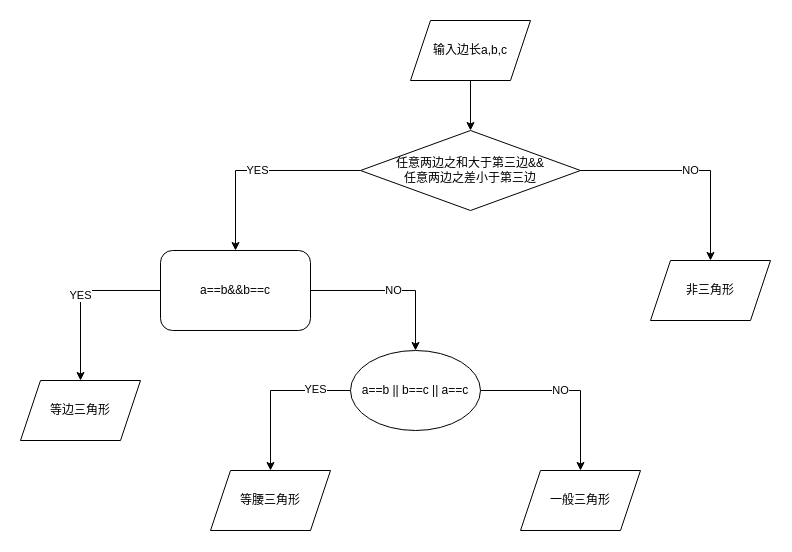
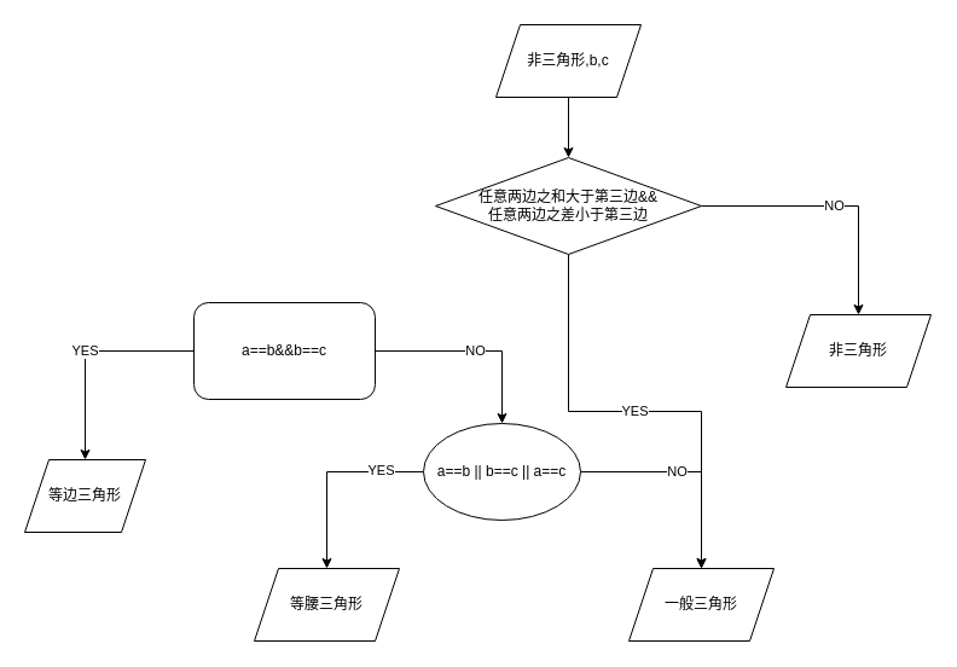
- <mxCell id="2" value="输入边长a,b,c" style="shape=parallelogram;perimeter=parallelogramPerimeter;whiteSpace=wrap;html=1;fixedSize=1;" vertex="1" parent="1"><mxGeometry x="410" y="20" width="120" height="60" as="geometry" /></mxCell>
+ <mxCell id="2" value="非三角形,b,c" style="shape=parallelogram;perimeter=parallelogramPerimeter;whiteSpace=wrap;html=1;fixedSize=1;" vertex="1" parent="1"><mxGeometry x="410" y="20" width="120" height="60" as="geometry" /></mxCell>
- <mxCell id="5" value="YES" style="edgeStyle=orthogonalEdgeStyle;rounded=0;orthogonalLoop=1;jettySize=auto;html=1;" edge="1" parent="1" source="6" target="10"><mxGeometry relative="1" as="geometry"><mxPoint x="190" y="250" as="targetPoint" /></mxGeometry></mxCell>
+ <mxCell id="5" value="YES" style="edgeStyle=orthogonalEdgeStyle;rounded=0;orthogonalLoop=1;jettySize=auto;html=1;" edge="1" parent="1" source="6" target="18"><mxGeometry relative="1" as="geometry"><mxPoint x="190" y="250" as="targetPoint" /></mxGeometry></mxCell>
- <mxCell id="11" value="等边三角形" style="shape=parallelogram;perimeter=parallelogramPerimeter;whiteSpace=wrap;html=1;fixedSize=1;" vertex="1" parent="1"><mxGeometry x="20" y="380" width="120" height="60" as="geometry" /></mxCell>
+ <mxCell id="11" value="等边三角形" style="shape=parallelogram;perimeter=parallelogramPerimeter;whiteSpace=wrap;html=1;fixedSize=1;" vertex="1" parent="1"><mxGeometry x="20" y="380" width="100" height="60" as="geometry" /></mxCell>
